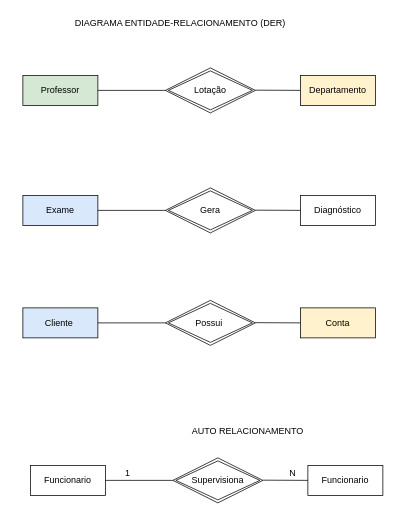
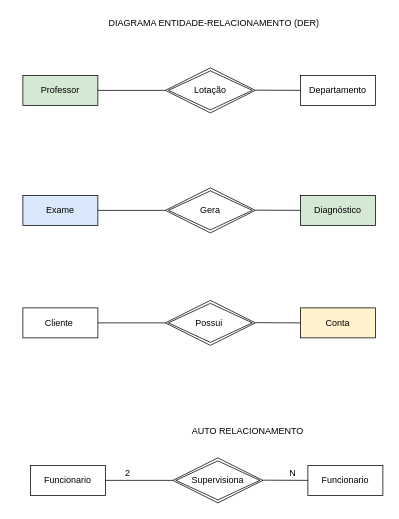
- <mxCell id="2" value="DIAGRAMA ENTIDADE-RELACIONAMENTO (DER)" style="text;html=1;strokeColor=none;fillColor=none;align=center;verticalAlign=middle;whiteSpace=wrap;rounded=0;" parent="1" vertex="1"><mxGeometry x="20" y="20" width="440" height="20" as="geometry" /></mxCell>
+ <mxCell id="2" value="DIAGRAMA ENTIDADE-RELACIONAMENTO (DER)" style="text;html=1;strokeColor=none;fillColor=none;align=center;verticalAlign=middle;whiteSpace=wrap;rounded=0;" parent="1" vertex="1"><mxGeometry x="65" y="20" width="440" height="20" as="geometry" /></mxCell>
- <mxCell id="4" value="Departamento" style="whiteSpace=wrap;html=1;align=center;fillColor=#fff2cc;" parent="1" vertex="1"><mxGeometry x="400" y="100" width="100" height="40" as="geometry" /></mxCell>
+ <mxCell id="4" value="Departamento" style="whiteSpace=wrap;html=1;align=center;" parent="1" vertex="1"><mxGeometry x="400" y="100" width="100" height="40" as="geometry" /></mxCell>
- <mxCell id="9" value="Diagnóstico" style="whiteSpace=wrap;html=1;align=center;" parent="1" vertex="1"><mxGeometry x="400" y="260" width="100" height="40" as="geometry" /></mxCell>
+ <mxCell id="9" value="Diagnóstico" style="whiteSpace=wrap;html=1;align=center;fillColor=#d5e8d4;" parent="1" vertex="1"><mxGeometry x="400" y="260" width="100" height="40" as="geometry" /></mxCell>
- <mxCell id="13" value="Cliente&lt;span style=&quot;white-space: pre&quot;&gt; &lt;/span&gt;" style="whiteSpace=wrap;html=1;align=center;fillColor=#dae8fc;" parent="1" vertex="1"><mxGeometry x="30" y="410" width="100" height="40" as="geometry" /></mxCell>
+ <mxCell id="13" value="Cliente&lt;span style=&quot;white-space: pre&quot;&gt; &lt;/span&gt;" style="whiteSpace=wrap;html=1;align=center;" parent="1" vertex="1"><mxGeometry x="30" y="410" width="100" height="40" as="geometry" /></mxCell>
- <mxCell id="24" value="1" style="text;html=1;strokeColor=none;fillColor=none;align=center;verticalAlign=middle;whiteSpace=wrap;rounded=0;" parent="1" vertex="1"><mxGeometry x="150" y="620" width="40" height="20" as="geometry" /></mxCell>
+ <mxCell id="24" value="2" style="text;html=1;strokeColor=none;fillColor=none;align=center;verticalAlign=middle;whiteSpace=wrap;rounded=0;" parent="1" vertex="1"><mxGeometry x="150" y="620" width="40" height="20" as="geometry" /></mxCell>
